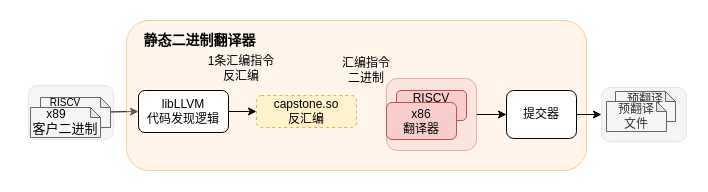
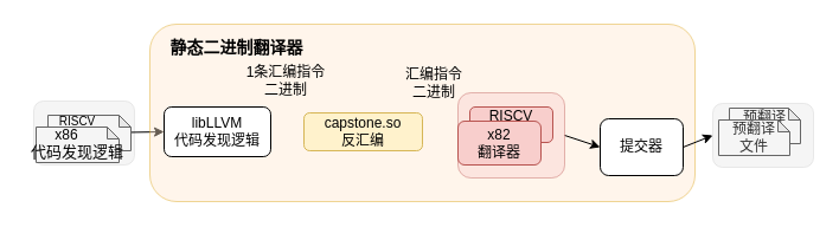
- <mxCell id="16" value="1条汇编指令&lt;br&gt;反汇编" style="text;html=1;strokeColor=none;fillColor=none;align=center;verticalAlign=middle;whiteSpace=wrap;rounded=0;" parent="1" vertex="1"><mxGeometry x="206" y="53" width="70" height="30" as="geometry" /></mxCell>
+ <mxCell id="16" value="1条汇编指令&lt;br&gt;二进制" style="text;html=1;strokeColor=none;fillColor=none;align=center;verticalAlign=middle;whiteSpace=wrap;rounded=0;" parent="1" vertex="1"><mxGeometry x="206" y="53" width="70" height="30" as="geometry" /></mxCell>
- <mxCell id="13" style="edgeStyle=none;html=1;exitX=1;exitY=0.5;exitDx=0;exitDy=0;entryX=0;entryY=0.5;entryDx=0;entryDy=0;" parent="1" source="14" target="15" edge="1"><mxGeometry relative="1" as="geometry" /></mxCell>
- <mxCell id="15" value="capstone.so&lt;br&gt;反汇编" style="rounded=1;whiteSpace=wrap;html=1;fillColor=#fff2cc;strokeColor=#d6b656;dashed=1;" parent="1" vertex="1"><mxGeometry x="256" y="95" width="100" height="32" as="geometry" /></mxCell>
+ <mxCell id="15" value="capstone.so&lt;br&gt;反汇编" style="rounded=1;whiteSpace=wrap;html=1;fillColor=#fff2cc;strokeColor=#d6b656;" parent="1" vertex="1"><mxGeometry x="256" y="95" width="100" height="32" as="geometry" /></mxCell>
- <mxCell id="7" value="x89" style="text;html=1;strokeColor=none;fillColor=none;align=center;verticalAlign=middle;whiteSpace=wrap;rounded=0;" parent="1" vertex="1"><mxGeometry x="41" y="109" width="30" height="10" as="geometry" /></mxCell>
+ <mxCell id="7" value="x86" style="text;html=1;strokeColor=none;fillColor=none;align=center;verticalAlign=middle;whiteSpace=wrap;rounded=0;" parent="1" vertex="1"><mxGeometry x="41" y="109" width="30" height="10" as="geometry" /></mxCell>
- <mxCell id="19" value="提交器" style="rounded=1;whiteSpace=wrap;html=1;" parent="1" vertex="1"><mxGeometry x="506" y="90" width="70" height="48" as="geometry" /></mxCell>
+ <mxCell id="19" value="提交器" style="rounded=1;whiteSpace=wrap;html=1;" parent="1" vertex="1"><mxGeometry x="506" y="100" width="70" height="48" as="geometry" /></mxCell>
- <mxCell id="24" value="x86&lt;br&gt;翻译器" style="rounded=1;whiteSpace=wrap;html=1;fillColor=#f8cecc;strokeColor=#b85450;" parent="1" vertex="1"><mxGeometry x="386" y="102" width="70" height="37" as="geometry" /></mxCell>
+ <mxCell id="24" value="x82&lt;br&gt;翻译器" style="rounded=1;whiteSpace=wrap;html=1;fillColor=#f8cecc;strokeColor=#b85450;" parent="1" vertex="1"><mxGeometry x="386" y="102" width="70" height="37" as="geometry" /></mxCell>
- <mxCell id="8" value="&lt;font style=&quot;font-size: 13px;&quot;&gt;客户二进制&lt;/font&gt;" style="text;html=1;strokeColor=none;fillColor=none;align=center;verticalAlign=middle;whiteSpace=wrap;rounded=0;" parent="1" vertex="1"><mxGeometry x="20" y="123" width="90" height="10" as="geometry" /></mxCell>
+ <mxCell id="8" value="&lt;font style=&quot;font-size: 13px;&quot;&gt;代码发现逻辑&lt;/font&gt;" style="text;html=1;strokeColor=none;fillColor=none;align=center;verticalAlign=middle;whiteSpace=wrap;rounded=0;" parent="1" vertex="1"><mxGeometry x="20" y="123" width="90" height="10" as="geometry" /></mxCell>
